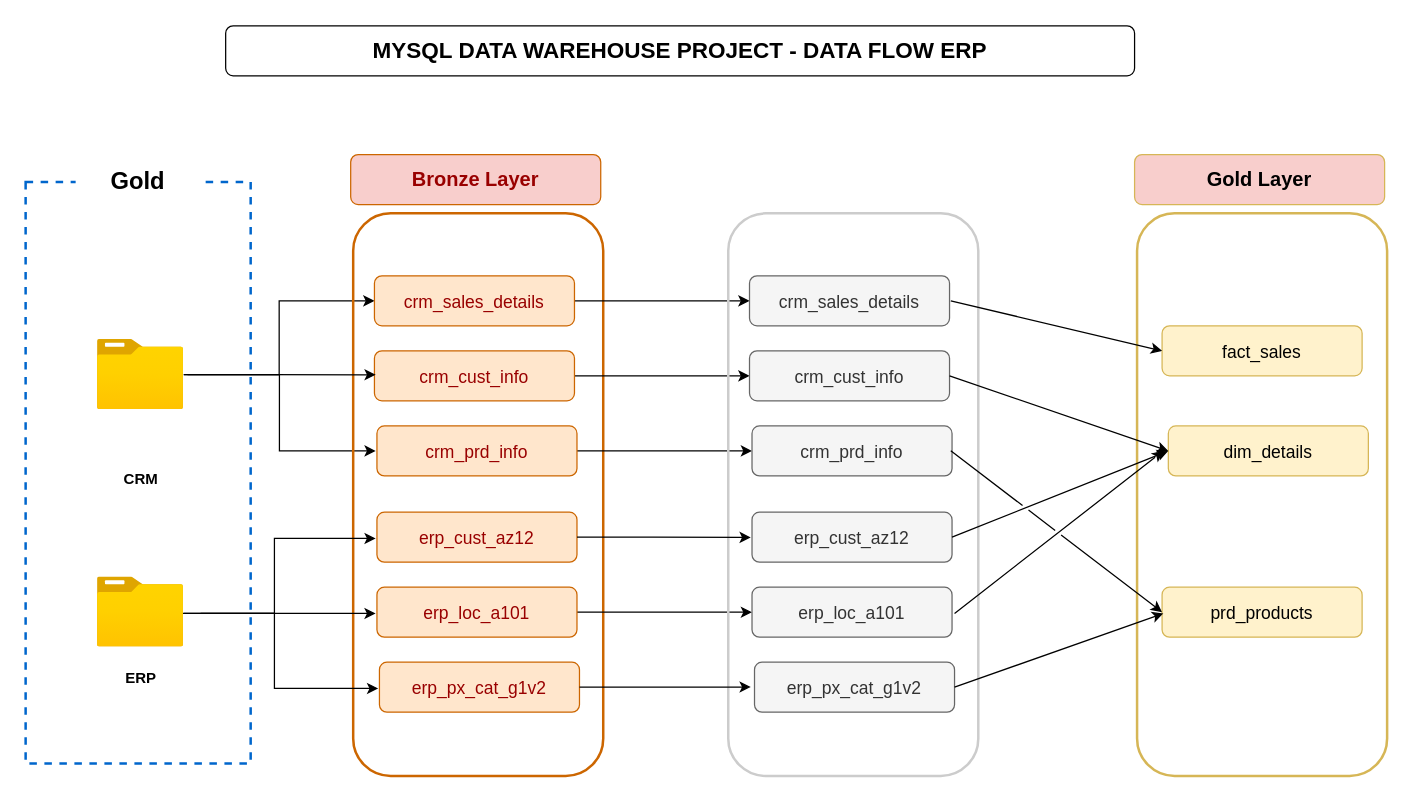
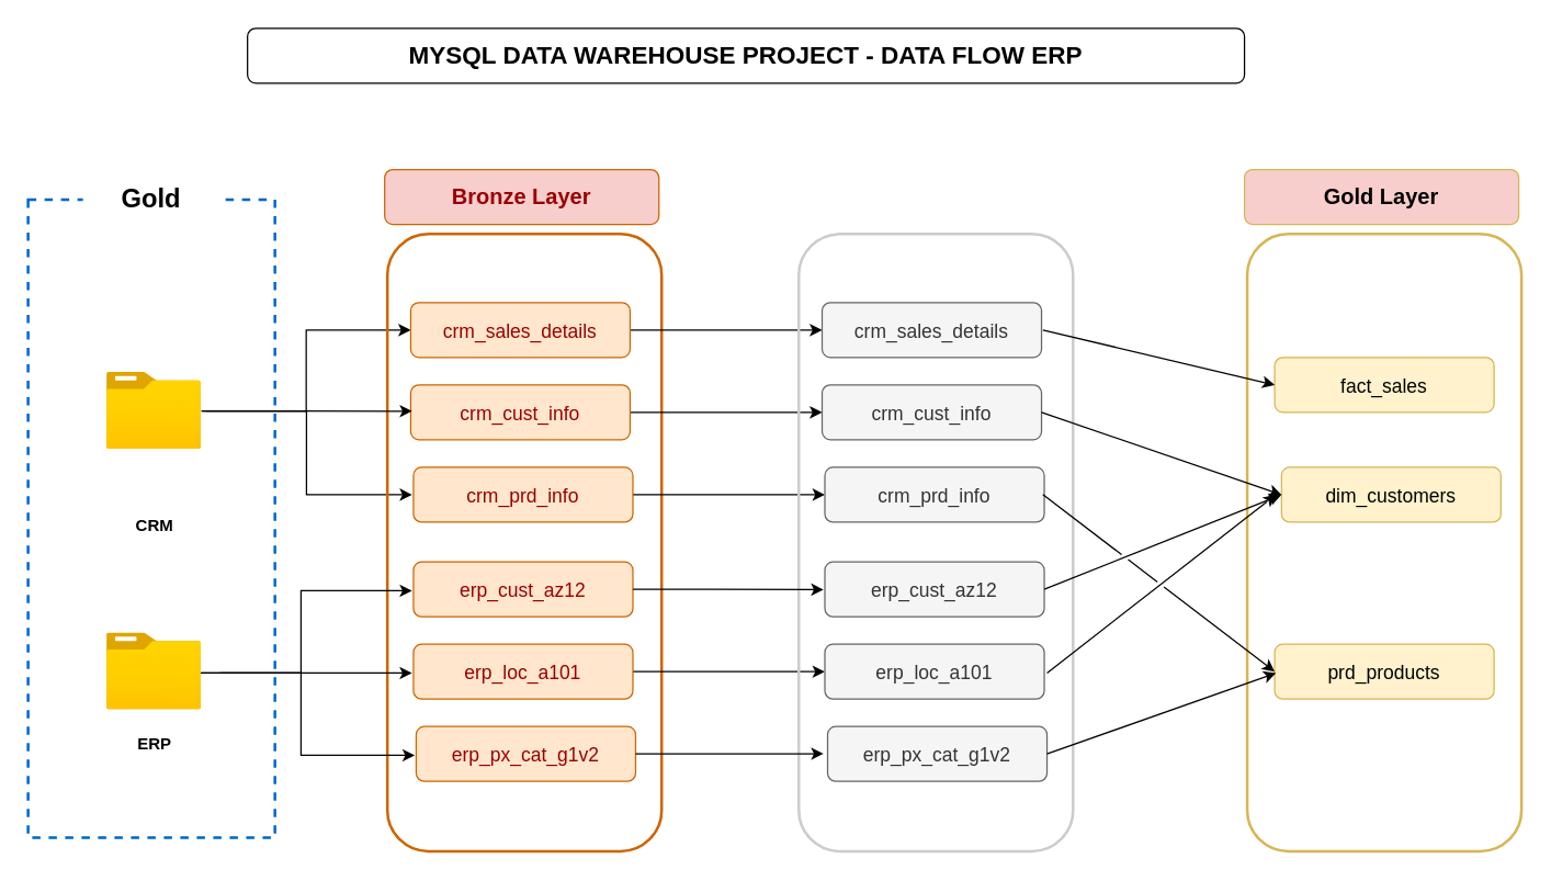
- <mxCell id="39" value="&lt;font style=&quot;font-size: 14px; font-weight: normal;&quot;&gt;dim_details&lt;/font&gt;" style="rounded=1;whiteSpace=wrap;html=1;fontSize=16;fontStyle=1;fillColor=#fff2cc;strokeColor=#d6b656;" vertex="1" parent="1"><mxGeometry x="934" y="340" width="160" height="40" as="geometry" /></mxCell>
+ <mxCell id="39" value="&lt;font style=&quot;font-size: 14px; font-weight: normal;&quot;&gt;dim_customers&lt;/font&gt;" style="rounded=1;whiteSpace=wrap;html=1;fontSize=16;fontStyle=1;fillColor=#fff2cc;strokeColor=#d6b656;" vertex="1" parent="1"><mxGeometry x="934" y="340" width="160" height="40" as="geometry" /></mxCell>
